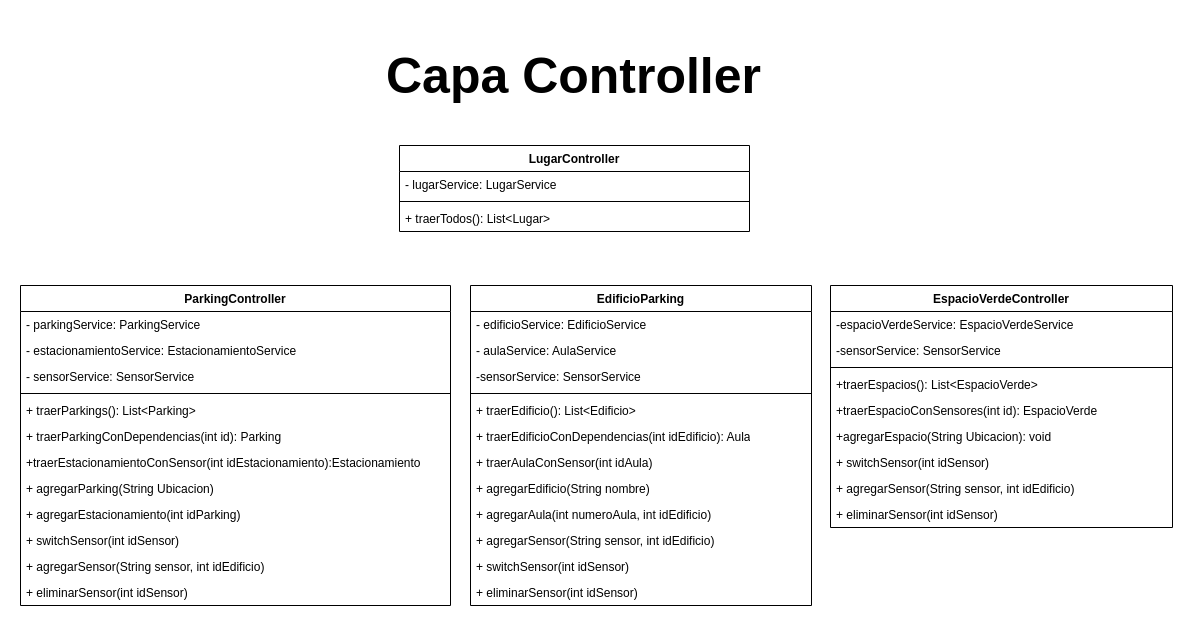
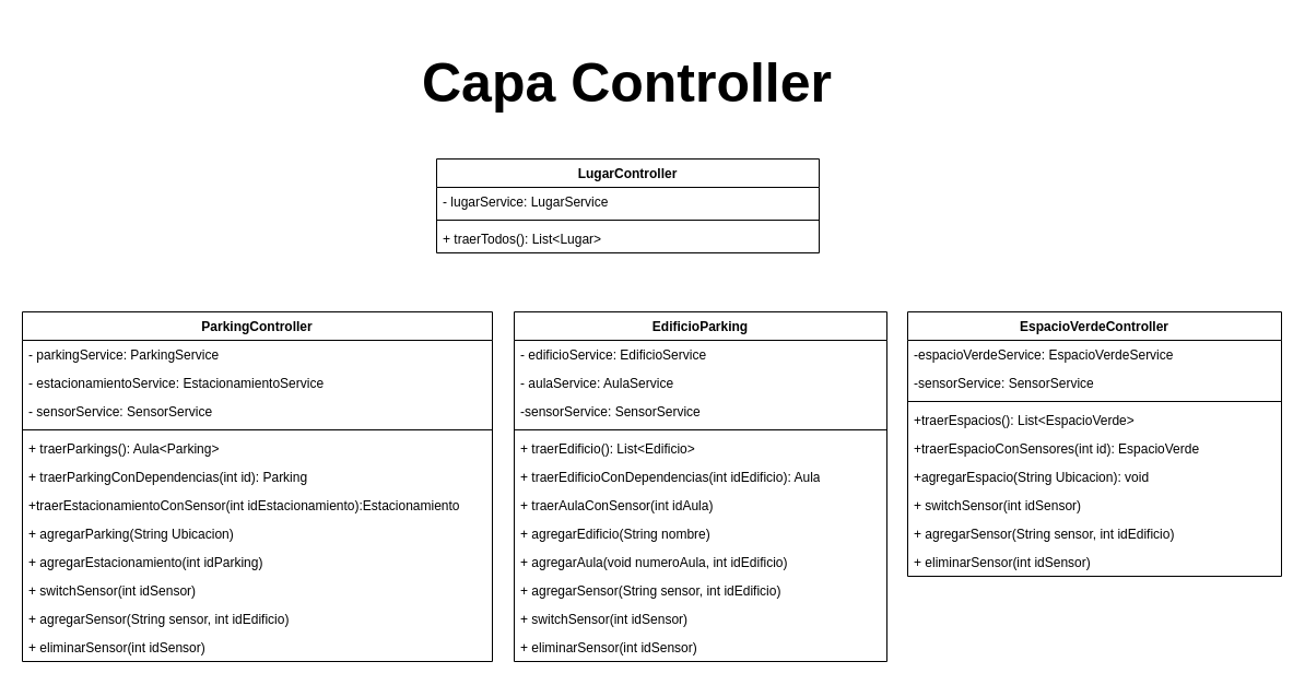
- <mxCell id="22" value="+ traerParkings(): List&amp;lt;Parking&amp;gt;" style="text;strokeColor=none;fillColor=none;align=left;verticalAlign=top;spacingLeft=4;spacingRight=4;overflow=hidden;rotatable=0;points=[[0,0.5],[1,0.5]];portConstraint=eastwest;whiteSpace=wrap;html=1;" vertex="1" parent="17"><mxGeometry y="112" width="430" height="26" as="geometry" /></mxCell>
+ <mxCell id="22" value="+ traerParkings(): Aula&amp;lt;Parking&amp;gt;" style="text;strokeColor=none;fillColor=none;align=left;verticalAlign=top;spacingLeft=4;spacingRight=4;overflow=hidden;rotatable=0;points=[[0,0.5],[1,0.5]];portConstraint=eastwest;whiteSpace=wrap;html=1;" vertex="1" parent="17"><mxGeometry y="112" width="430" height="26" as="geometry" /></mxCell>
- <mxCell id="39" value="+ agregarAula(int numeroAula, int idEdificio)" style="text;strokeColor=none;fillColor=none;align=left;verticalAlign=top;spacingLeft=4;spacingRight=4;overflow=hidden;rotatable=0;points=[[0,0.5],[1,0.5]];portConstraint=eastwest;whiteSpace=wrap;html=1;" vertex="1" parent="30"><mxGeometry y="216" width="341" height="26" as="geometry" /></mxCell>
+ <mxCell id="39" value="+ agregarAula(void numeroAula, int idEdificio)" style="text;strokeColor=none;fillColor=none;align=left;verticalAlign=top;spacingLeft=4;spacingRight=4;overflow=hidden;rotatable=0;points=[[0,0.5],[1,0.5]];portConstraint=eastwest;whiteSpace=wrap;html=1;" vertex="1" parent="30"><mxGeometry y="216" width="341" height="26" as="geometry" /></mxCell>
